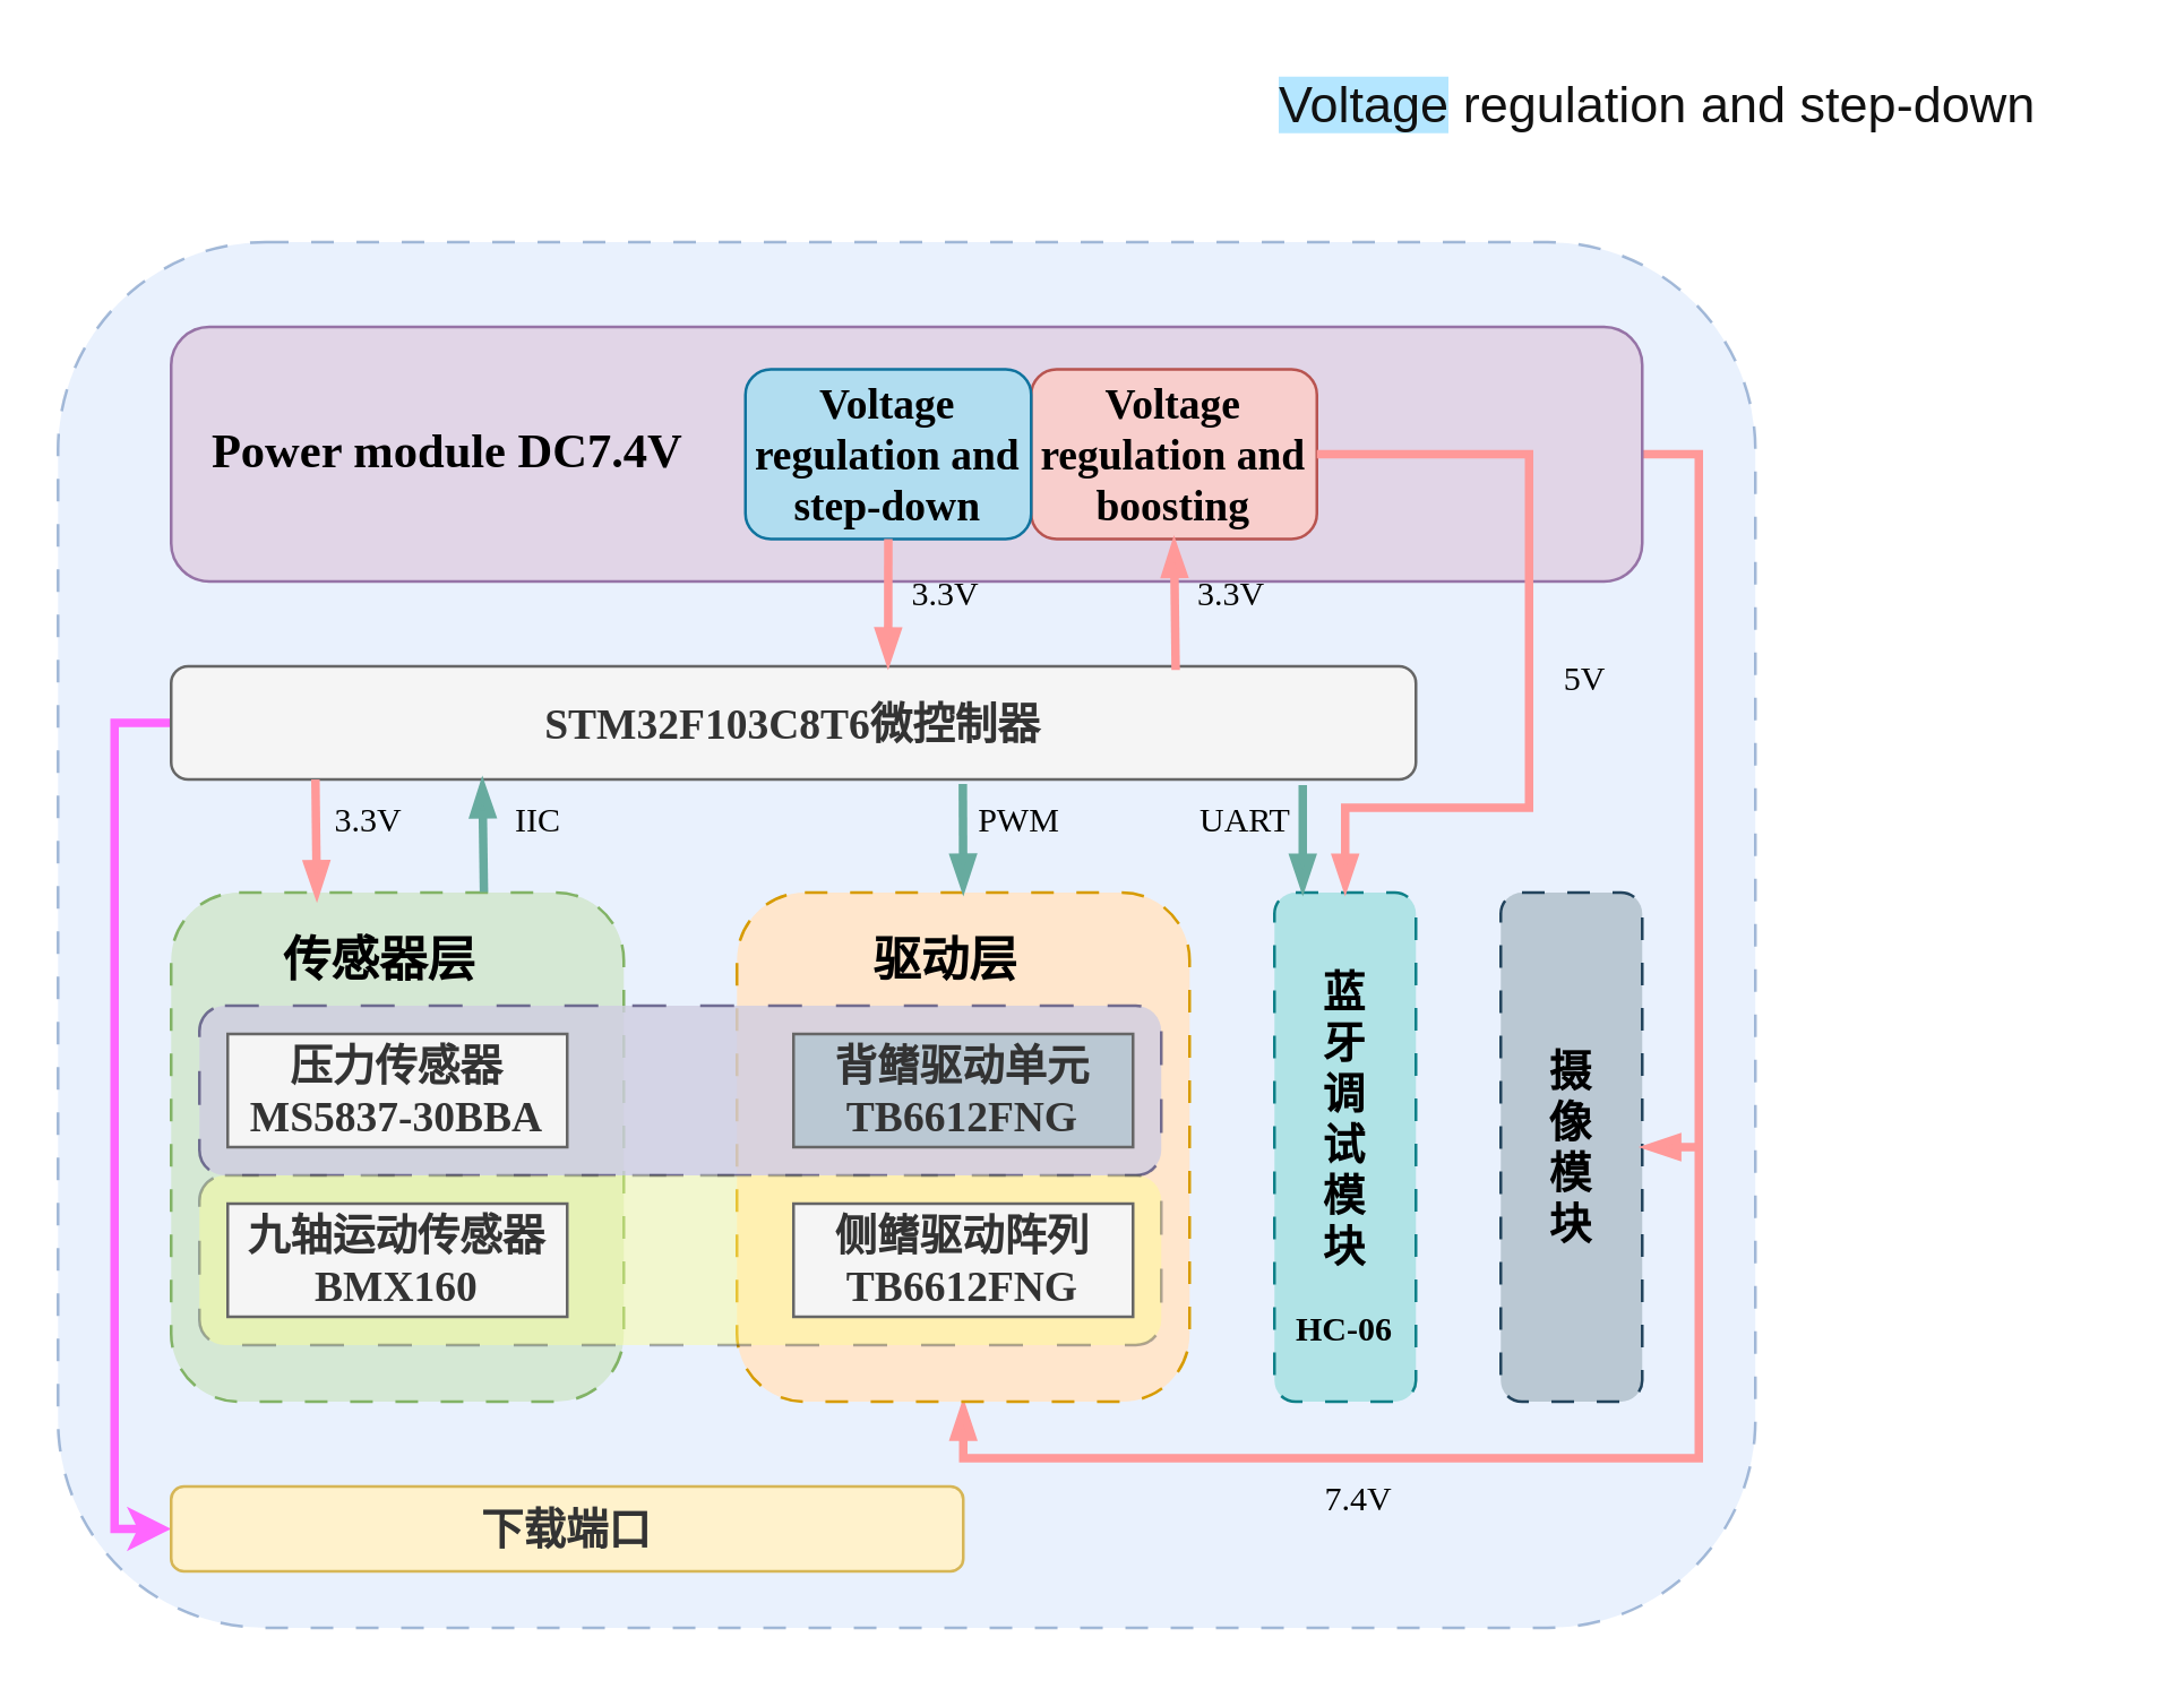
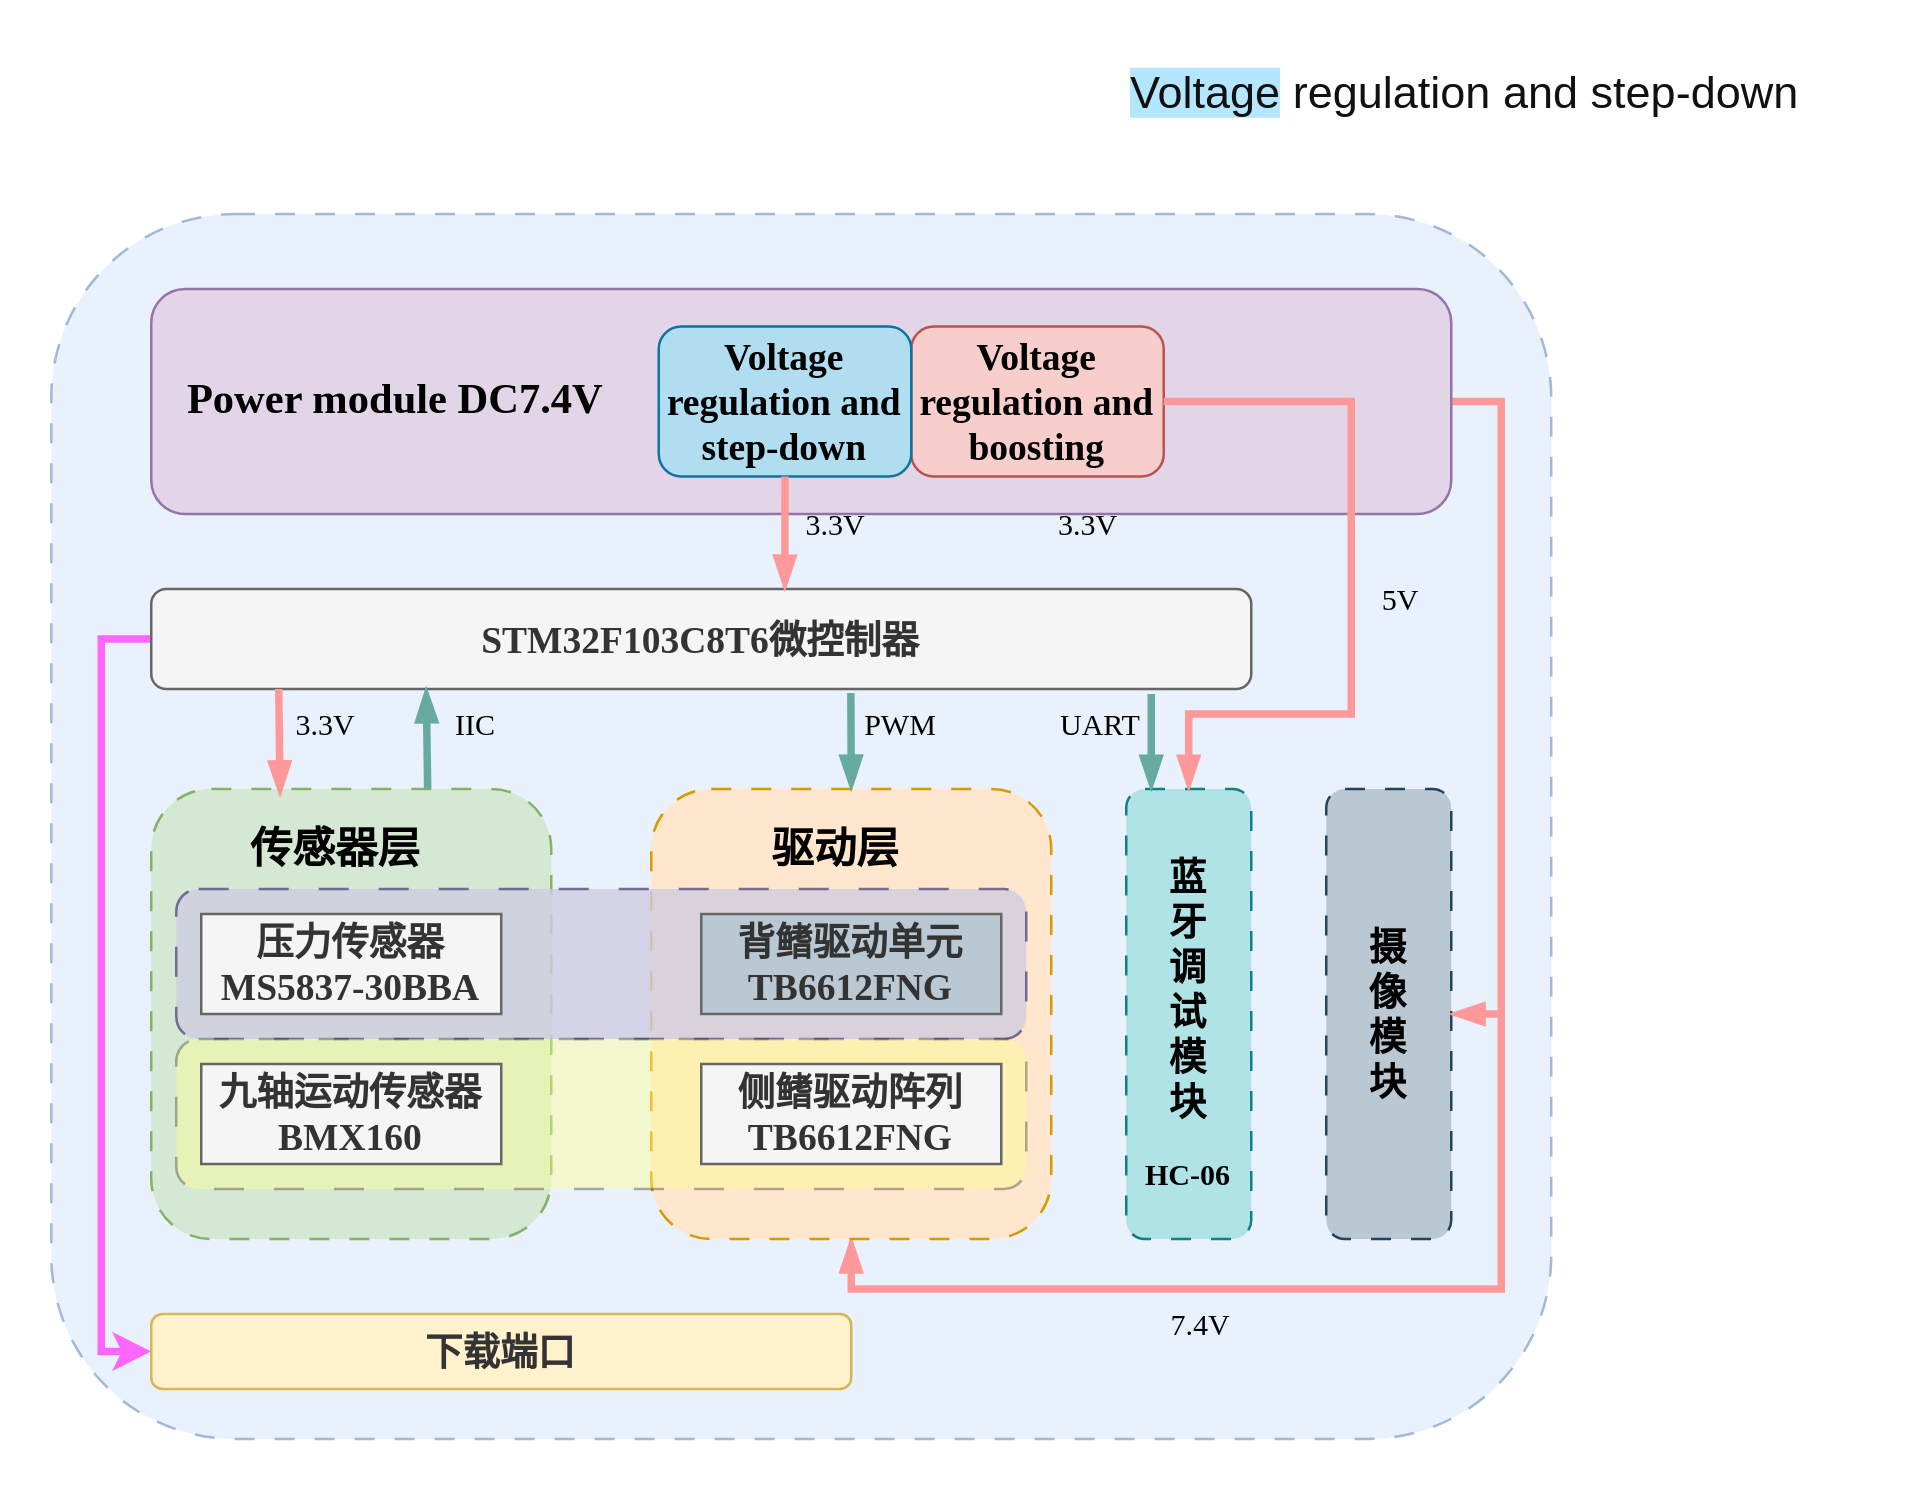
- <mxCell id="23" value="" style="endArrow=blockThin;html=1;rounded=0;exitX=0.807;exitY=0.032;exitDx=0;exitDy=0;endFill=1;strokeWidth=3;fillColor=#ffff88;strokeColor=#FF9999;entryX=0.5;entryY=1;entryDx=0;entryDy=0;exitPerimeter=0;" edge="1" parent="1" source="9" target="6"><mxGeometry width="50" height="50" relative="1" as="geometry"><mxPoint x="531" y="225" as="sourcePoint" /><mxPoint x="530" y="274" as="targetPoint" /></mxGeometry></mxCell>
